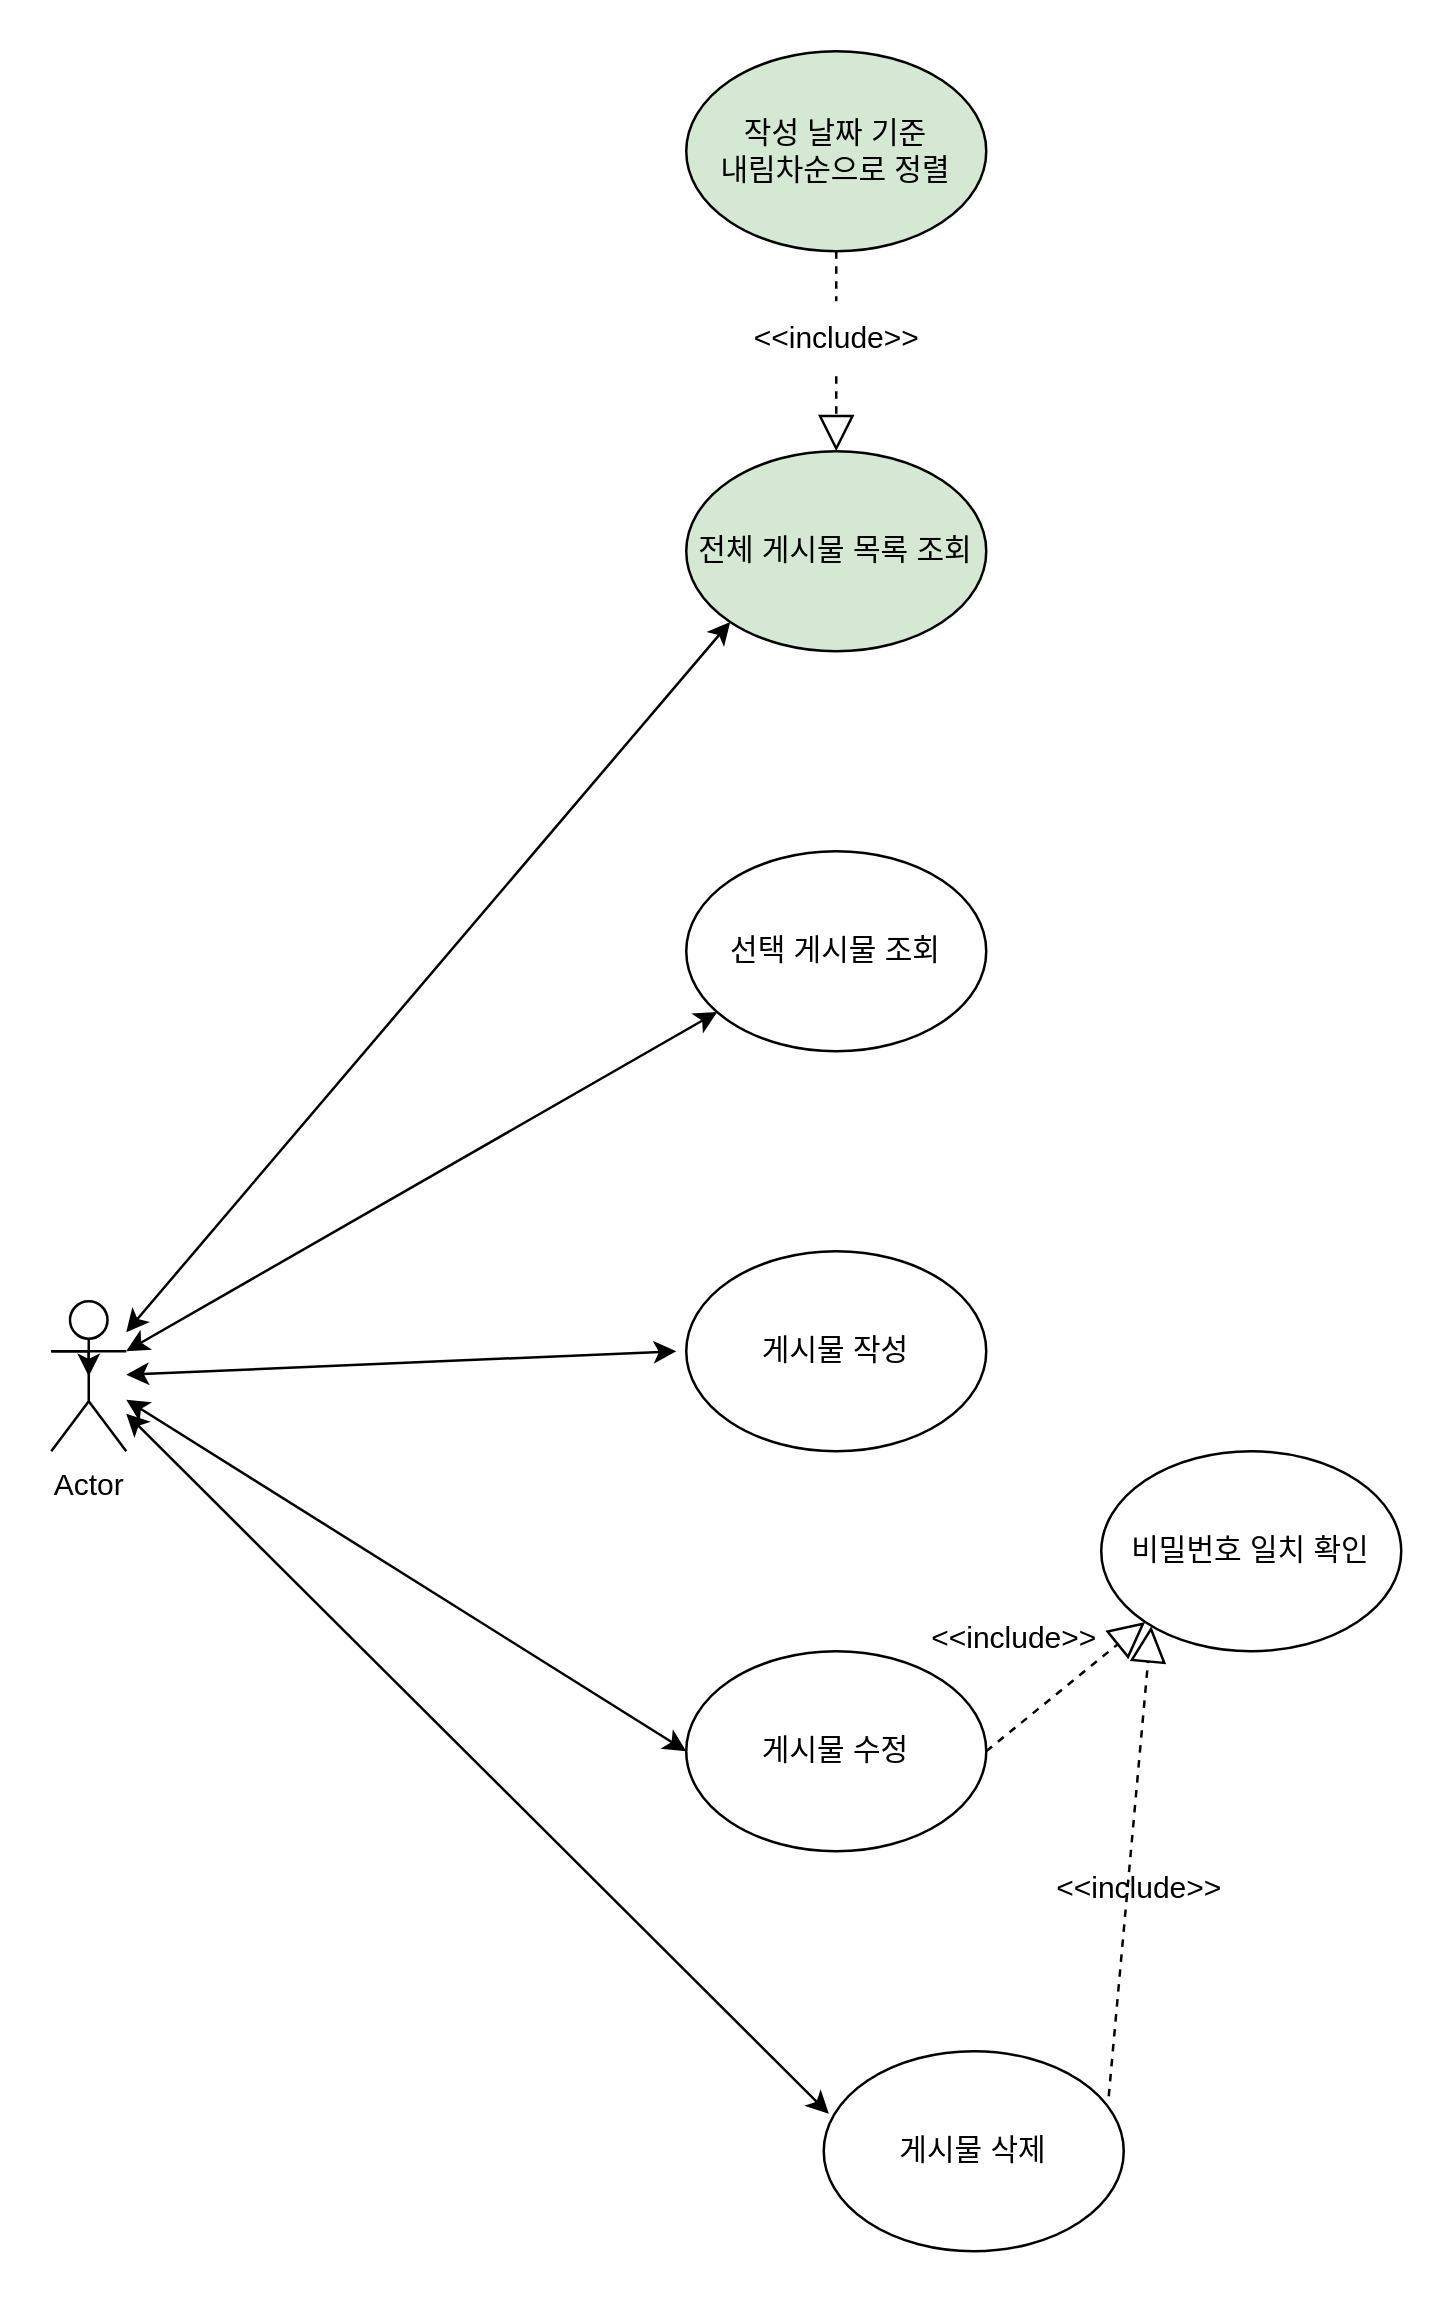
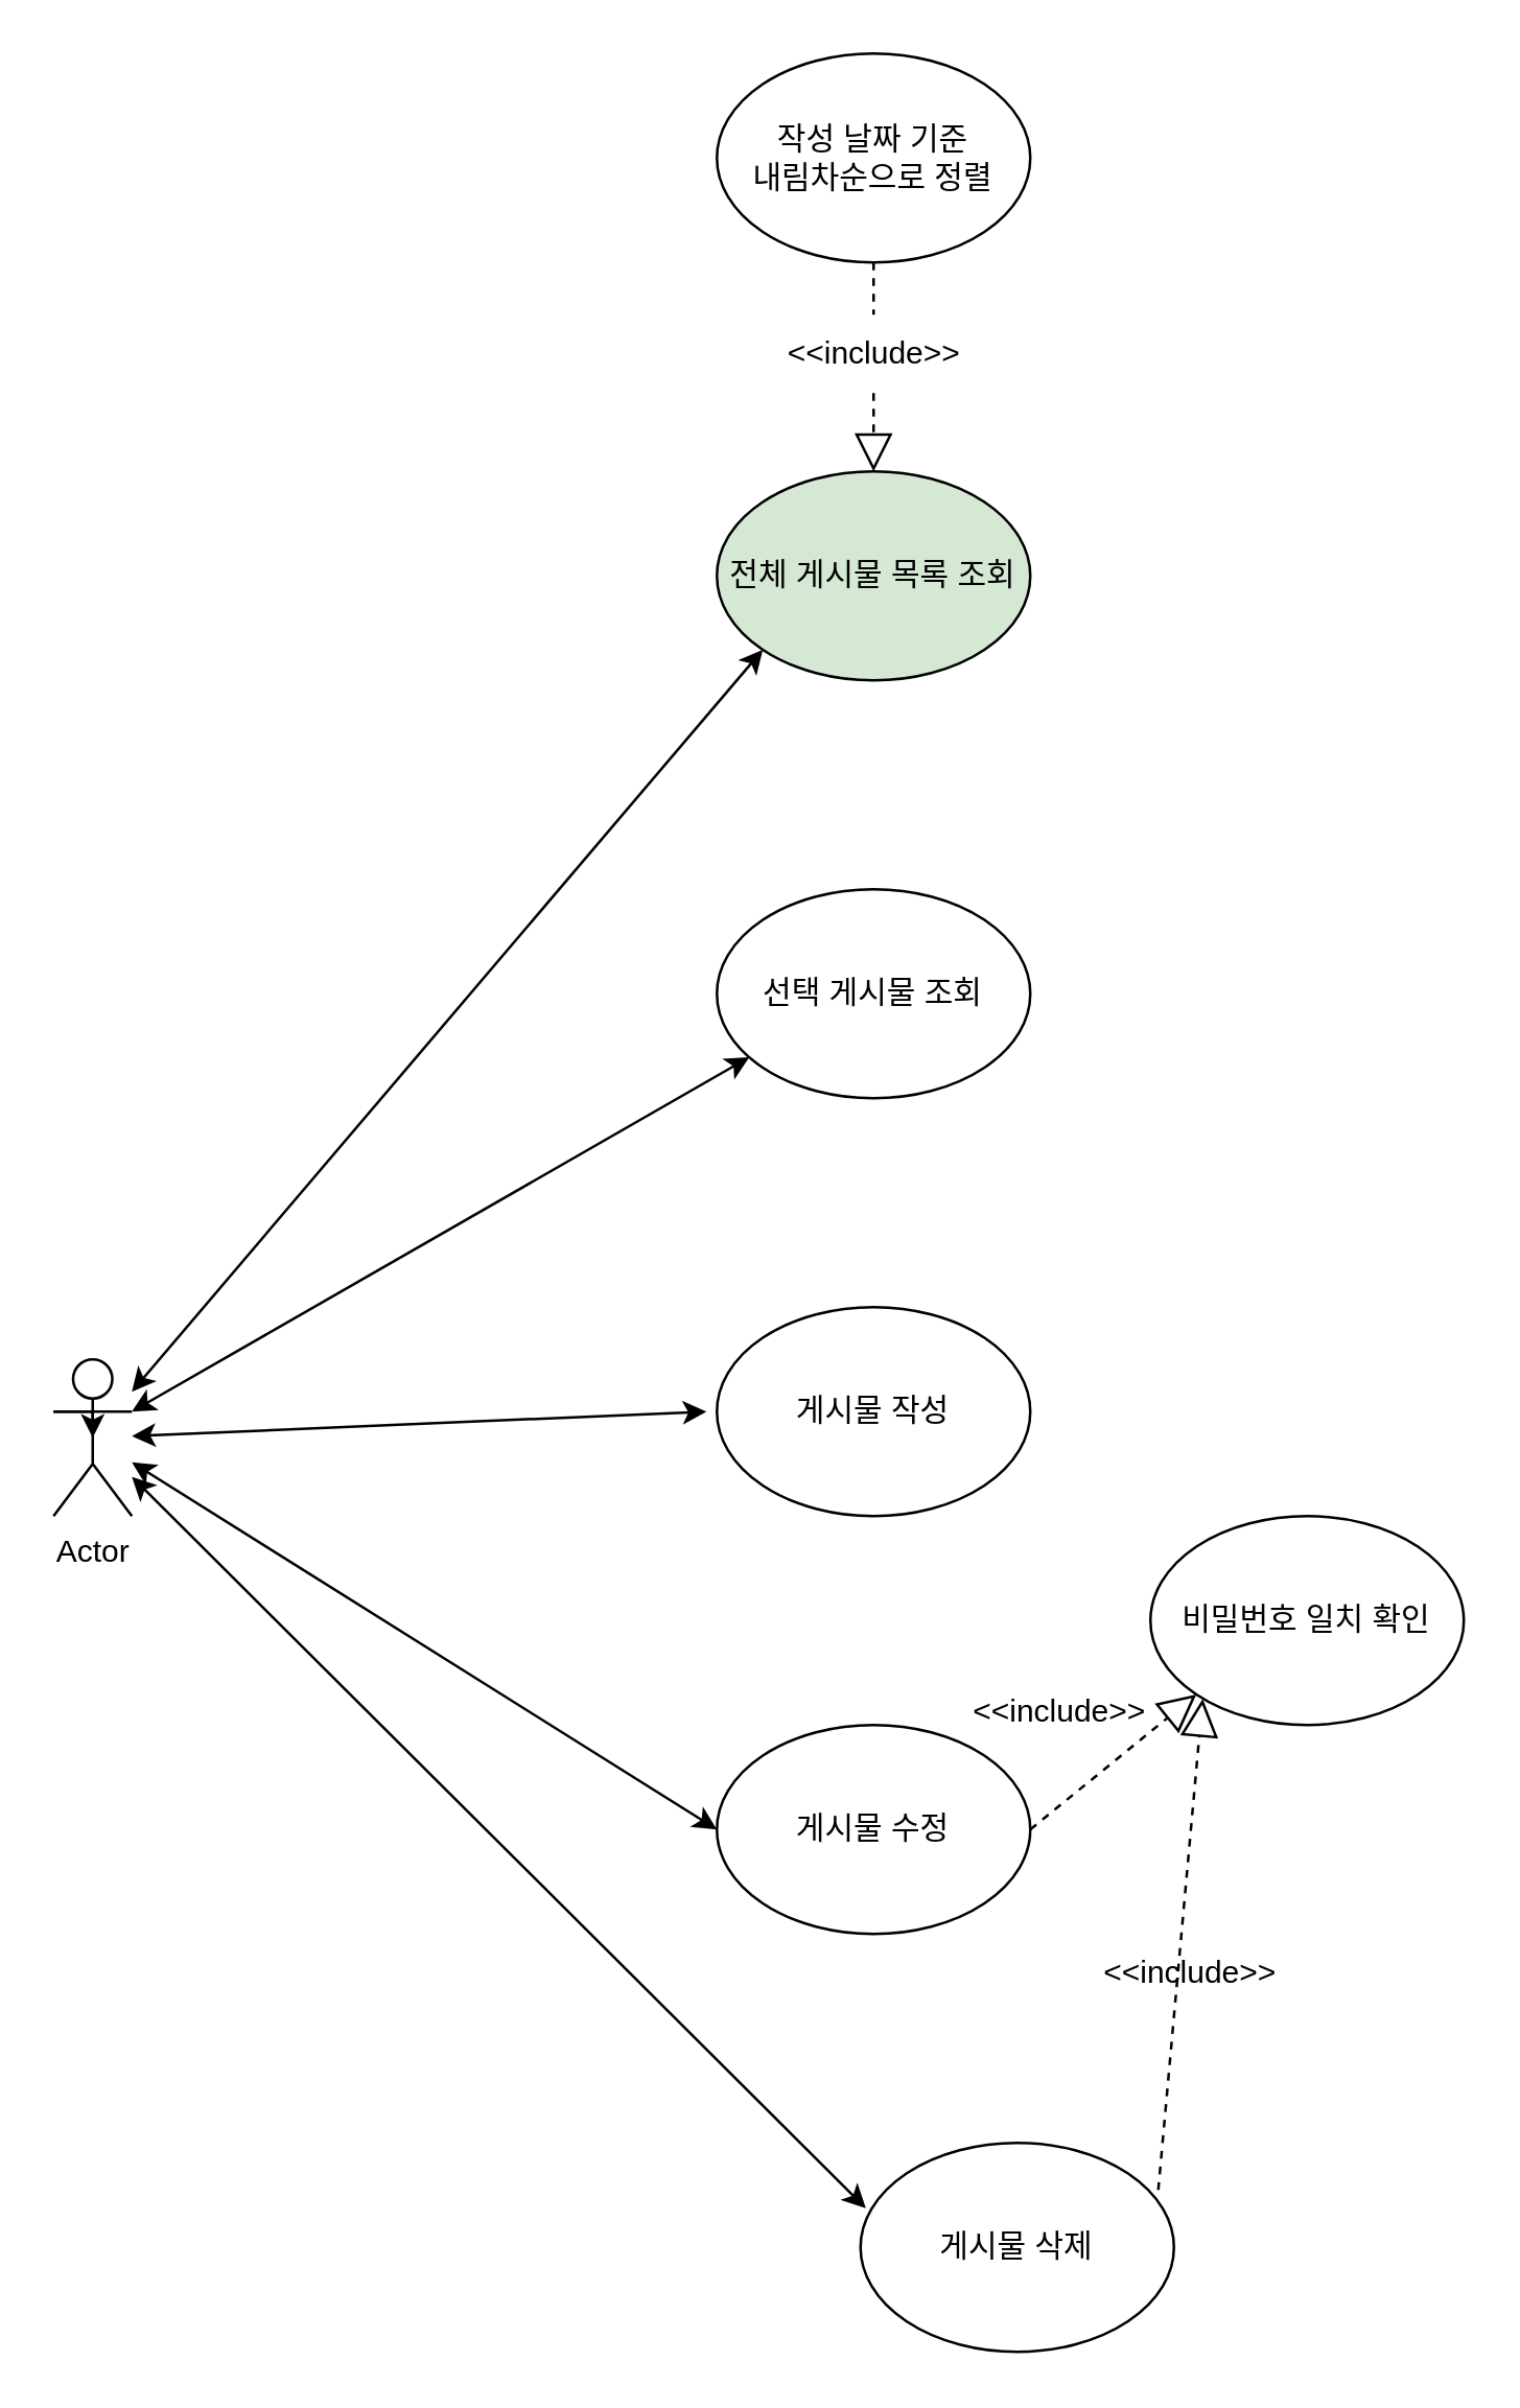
- <mxCell id="13" value="작성 날짜 기준&lt;br&gt;내림차순으로 정렬" style="ellipse;whiteSpace=wrap;html=1;fillColor=#d5e8d4;" parent="1" vertex="1"><mxGeometry x="274" y="20" width="120" height="80" as="geometry" /></mxCell>
+ <mxCell id="13" value="작성 날짜 기준&lt;br&gt;내림차순으로 정렬" style="ellipse;whiteSpace=wrap;html=1;" parent="1" vertex="1"><mxGeometry x="274" y="20" width="120" height="80" as="geometry" /></mxCell>
